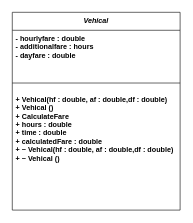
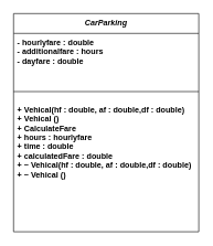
- <mxCell id="2" value="Vehical" style="swimlane;fontStyle=3;align=center;verticalAlign=top;childLayout=stackLayout;horizontal=1;startSize=30;horizontalStack=0;resizeParent=1;resizeLast=0;collapsible=1;marginBottom=0;rounded=0;shadow=0;strokeWidth=1;" vertex="1" parent="1"><mxGeometry x="20" y="20" width="280" height="330" as="geometry"><mxRectangle x="230" y="140" width="160" height="26" as="alternateBounds" /></mxGeometry></mxCell>
+ <mxCell id="2" value="CarParking" style="swimlane;fontStyle=3;align=center;verticalAlign=top;childLayout=stackLayout;horizontal=1;startSize=30;horizontalStack=0;resizeParent=1;resizeLast=0;collapsible=1;marginBottom=0;rounded=0;shadow=0;strokeWidth=1;" vertex="1" parent="1"><mxGeometry x="20" y="20" width="280" height="330" as="geometry"><mxRectangle x="230" y="140" width="160" height="26" as="alternateBounds" /></mxGeometry></mxCell>
- <mxCell id="5" value="+ Vehical(hf : double, af : double,df : double)&#10;+ Vehical ()&#10;+ CalculateFare&#10;+ hours : double&#10;+ time : double&#10;+ calculatedFare : double&#10;+ ~ Vehical(hf : double, af : double,df : double)&#10;+ ~ Vehical ()" style="text;align=left;verticalAlign=top;spacingLeft=4;spacingRight=4;overflow=hidden;rotatable=0;points=[[0,0.5],[1,0.5]];portConstraint=eastwest;fontStyle=1" vertex="1" parent="2"><mxGeometry y="132" width="280" height="122" as="geometry" /></mxCell>
+ <mxCell id="5" value="+ Vehical(hf : double, af : double,df : double)&#10;+ Vehical ()&#10;+ CalculateFare&#10;+ hours : hourlyfare&#10;+ time : double&#10;+ calculatedFare : double&#10;+ ~ Vehical(hf : double, af : double,df : double)&#10;+ ~ Vehical ()" style="text;align=left;verticalAlign=top;spacingLeft=4;spacingRight=4;overflow=hidden;rotatable=0;points=[[0,0.5],[1,0.5]];portConstraint=eastwest;fontStyle=1" vertex="1" parent="2"><mxGeometry y="132" width="280" height="122" as="geometry" /></mxCell>
